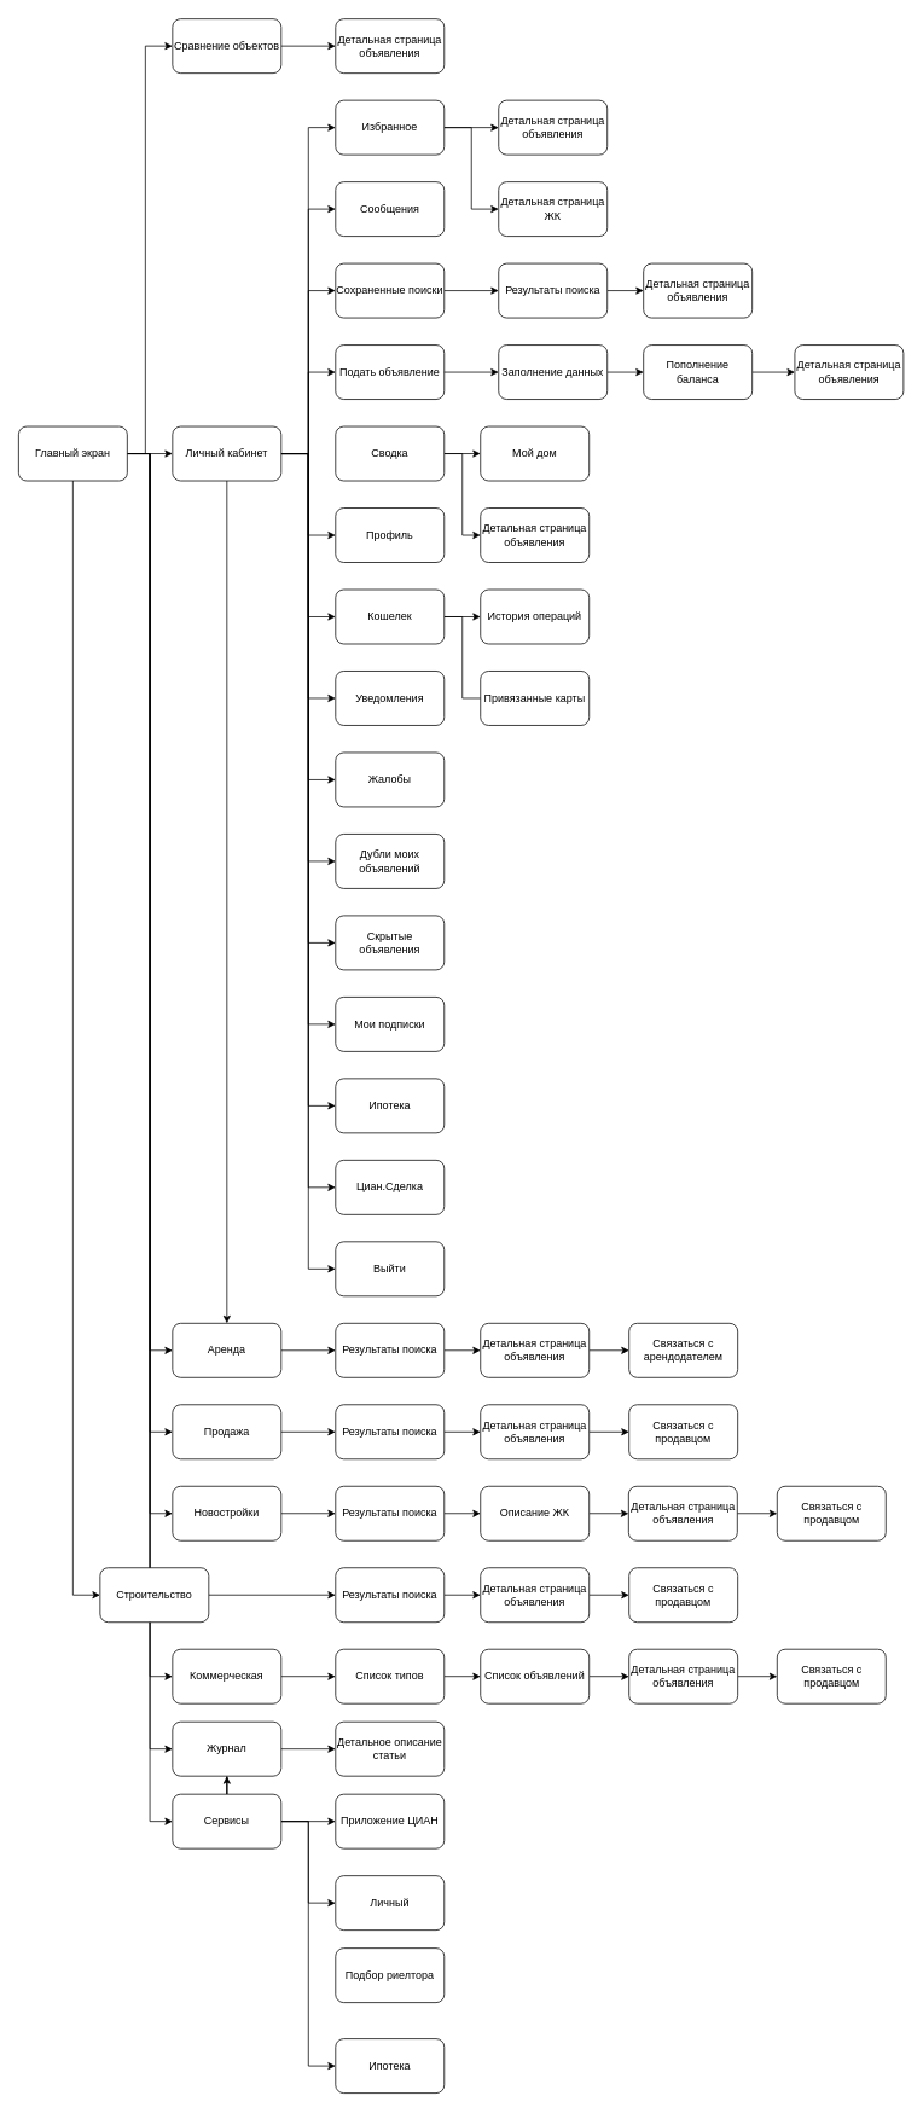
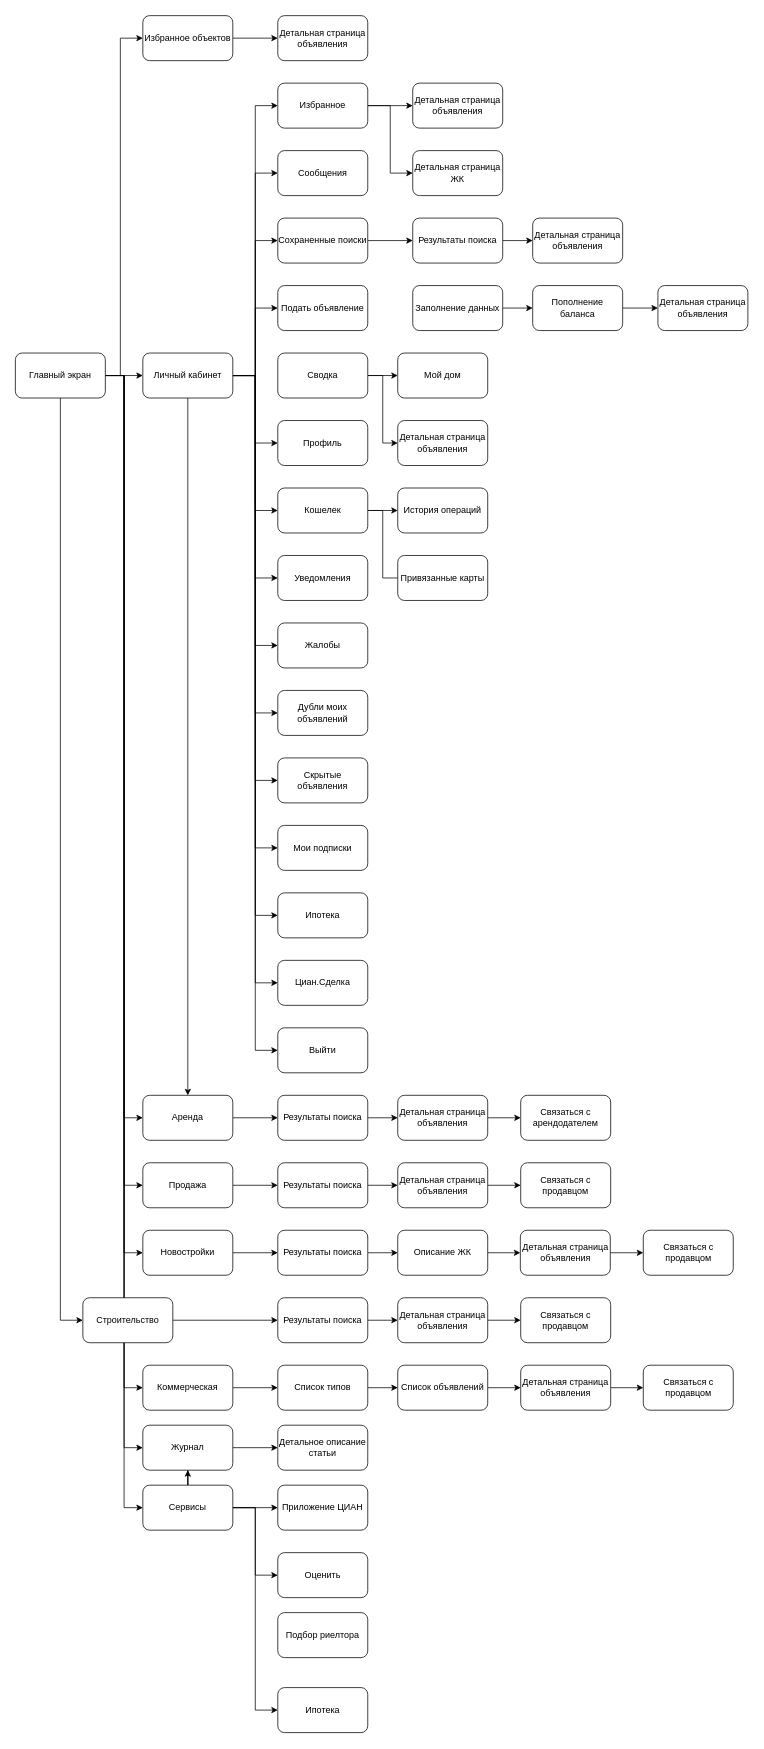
- <mxCell id="13" value="Сравнение объектов" style="rounded=1;whiteSpace=wrap;html=1;" vertex="1" parent="1"><mxGeometry x="190" y="20" width="120" height="60" as="geometry" /></mxCell>
+ <mxCell id="13" value="Избранное объектов" style="rounded=1;whiteSpace=wrap;html=1;" vertex="1" parent="1"><mxGeometry x="190" y="20" width="120" height="60" as="geometry" /></mxCell>
- <mxCell id="77" value="" style="edgeStyle=orthogonalEdgeStyle;rounded=0;orthogonalLoop=1;jettySize=auto;html=1;" edge="1" parent="1" source="21" target="78"><mxGeometry relative="1" as="geometry"><mxPoint x="490" y="410" as="sourcePoint" /><mxPoint x="710" y="410" as="targetPoint" /></mxGeometry></mxCell>
- <mxCell id="54" value="Личный" style="rounded=1;whiteSpace=wrap;html=1;" vertex="1" parent="1"><mxGeometry x="370" y="2070" width="120" height="60" as="geometry" /></mxCell>
+ <mxCell id="54" value="Оценить" style="rounded=1;whiteSpace=wrap;html=1;" vertex="1" parent="1"><mxGeometry x="370" y="2070" width="120" height="60" as="geometry" /></mxCell>
